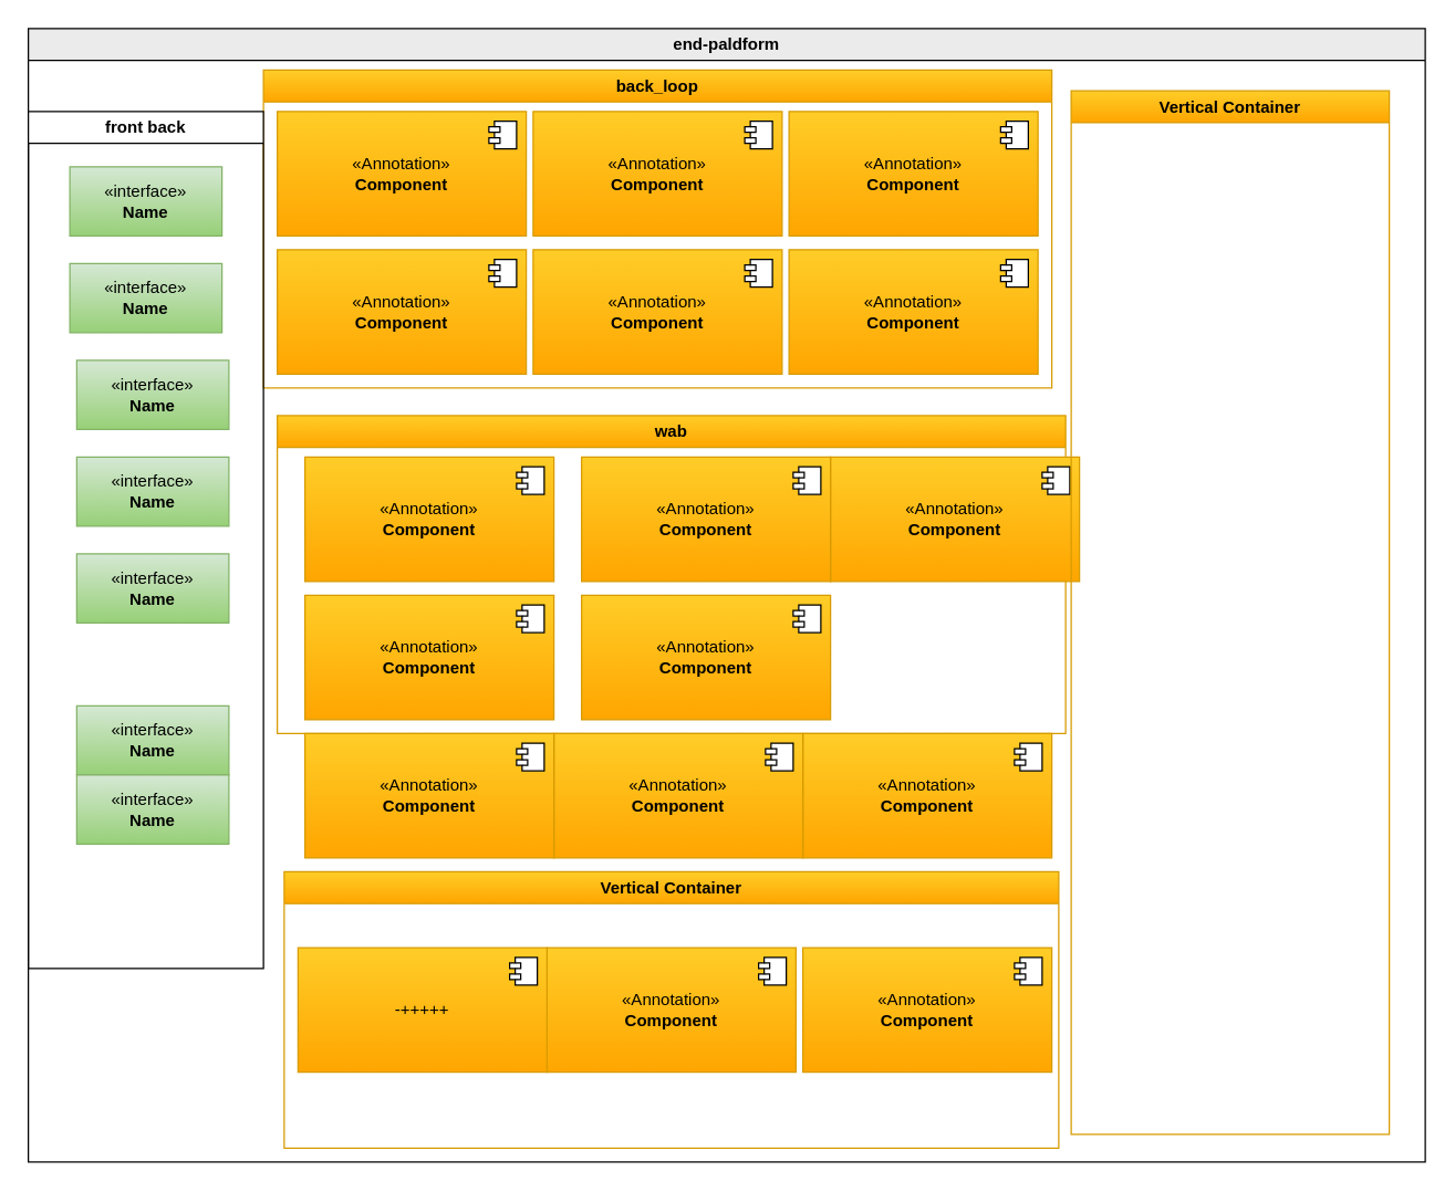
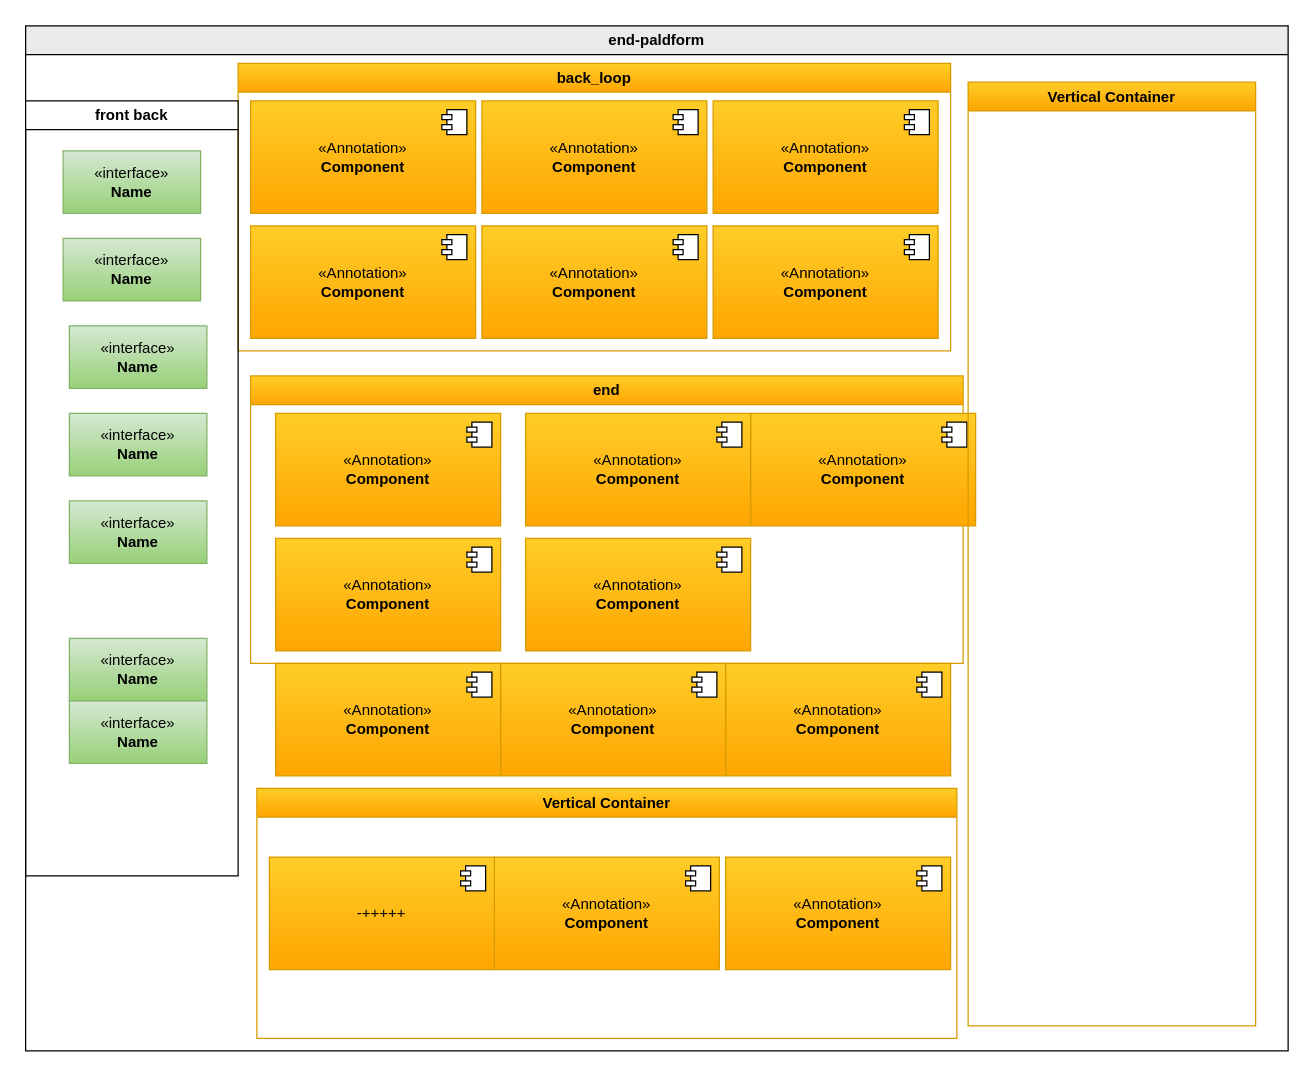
- <mxCell id="29" value="wab" style="swimlane;whiteSpace=wrap;html=1;fillColor=#ffcd28;gradientColor=#ffa500;strokeColor=#d79b00;" vertex="1" parent="2"><mxGeometry x="180" y="280" width="570" height="230" as="geometry" /></mxCell>
+ <mxCell id="29" value="end" style="swimlane;whiteSpace=wrap;html=1;fillColor=#ffcd28;gradientColor=#ffa500;strokeColor=#d79b00;" vertex="1" parent="2"><mxGeometry x="180" y="280" width="570" height="230" as="geometry" /></mxCell>
